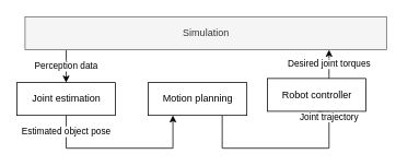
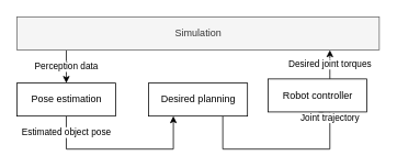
- <mxCell id="3" value="Simulation" style="html=1;fontStyle=0;fillColor=#f5f5f5;strokeColor=#666666;fontColor=#333333;" parent="1" vertex="1"><mxGeometry x="30" y="20" width="440" height="40" as="geometry" /></mxCell>
+ <mxCell id="3" value="Simulation" style="html=1;fontStyle=0;fillColor=#f5f5f5;strokeColor=#666666;fontColor=#333333;" parent="1" vertex="1"><mxGeometry x="20" y="20" width="440" height="40" as="geometry" /></mxCell>
- <mxCell id="5" value="Joint estimation" style="html=1;fontStyle=0" parent="1" vertex="1"><mxGeometry x="20" y="100" width="120" height="40" as="geometry" /></mxCell>
+ <mxCell id="5" value="Pose estimation" style="html=1;fontStyle=0" parent="1" vertex="1"><mxGeometry x="20" y="100" width="120" height="40" as="geometry" /></mxCell>
- <mxCell id="7" value="Motion planning" style="html=1;fontStyle=0" parent="1" vertex="1"><mxGeometry x="180" y="100" width="120" height="40" as="geometry" /></mxCell>
+ <mxCell id="7" value="Desired planning" style="html=1;fontStyle=0" parent="1" vertex="1"><mxGeometry x="180" y="100" width="120" height="40" as="geometry" /></mxCell>
